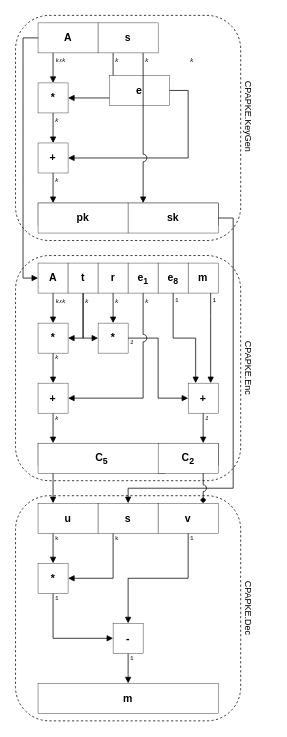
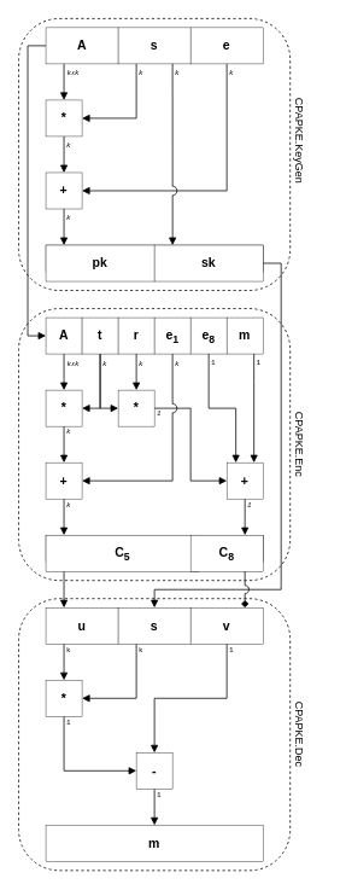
- <mxCell id="13" value="&lt;b&gt;e&lt;/b&gt;" style="rounded=0;whiteSpace=wrap;html=1;strokeWidth=0.5;fontFamily=Helvetica;fontSize=14;fillColor=default;" parent="1" vertex="1"><mxGeometry x="145" y="100" width="80" height="40" as="geometry" /></mxCell>
+ <mxCell id="13" value="&lt;b&gt;e&lt;/b&gt;" style="rounded=0;whiteSpace=wrap;html=1;strokeWidth=0.5;fontFamily=Helvetica;fontSize=14;fillColor=default;" parent="1" vertex="1"><mxGeometry x="210" y="30" width="80" height="40" as="geometry" /></mxCell>
- <mxCell id="45" value="&lt;b&gt;C&lt;sub&gt;2&lt;/sub&gt;&lt;/b&gt;" style="rounded=0;whiteSpace=wrap;html=1;strokeWidth=0.5;fontFamily=Helvetica;fontSize=14;fillColor=default;" parent="1" vertex="1"><mxGeometry x="210" y="590" width="80" height="40" as="geometry" /></mxCell>
+ <mxCell id="45" value="&lt;b&gt;C&lt;sub&gt;8&lt;/sub&gt;&lt;/b&gt;" style="rounded=0;whiteSpace=wrap;html=1;strokeWidth=0.5;fontFamily=Helvetica;fontSize=14;fillColor=default;" parent="1" vertex="1"><mxGeometry x="210" y="590" width="80" height="40" as="geometry" /></mxCell>
